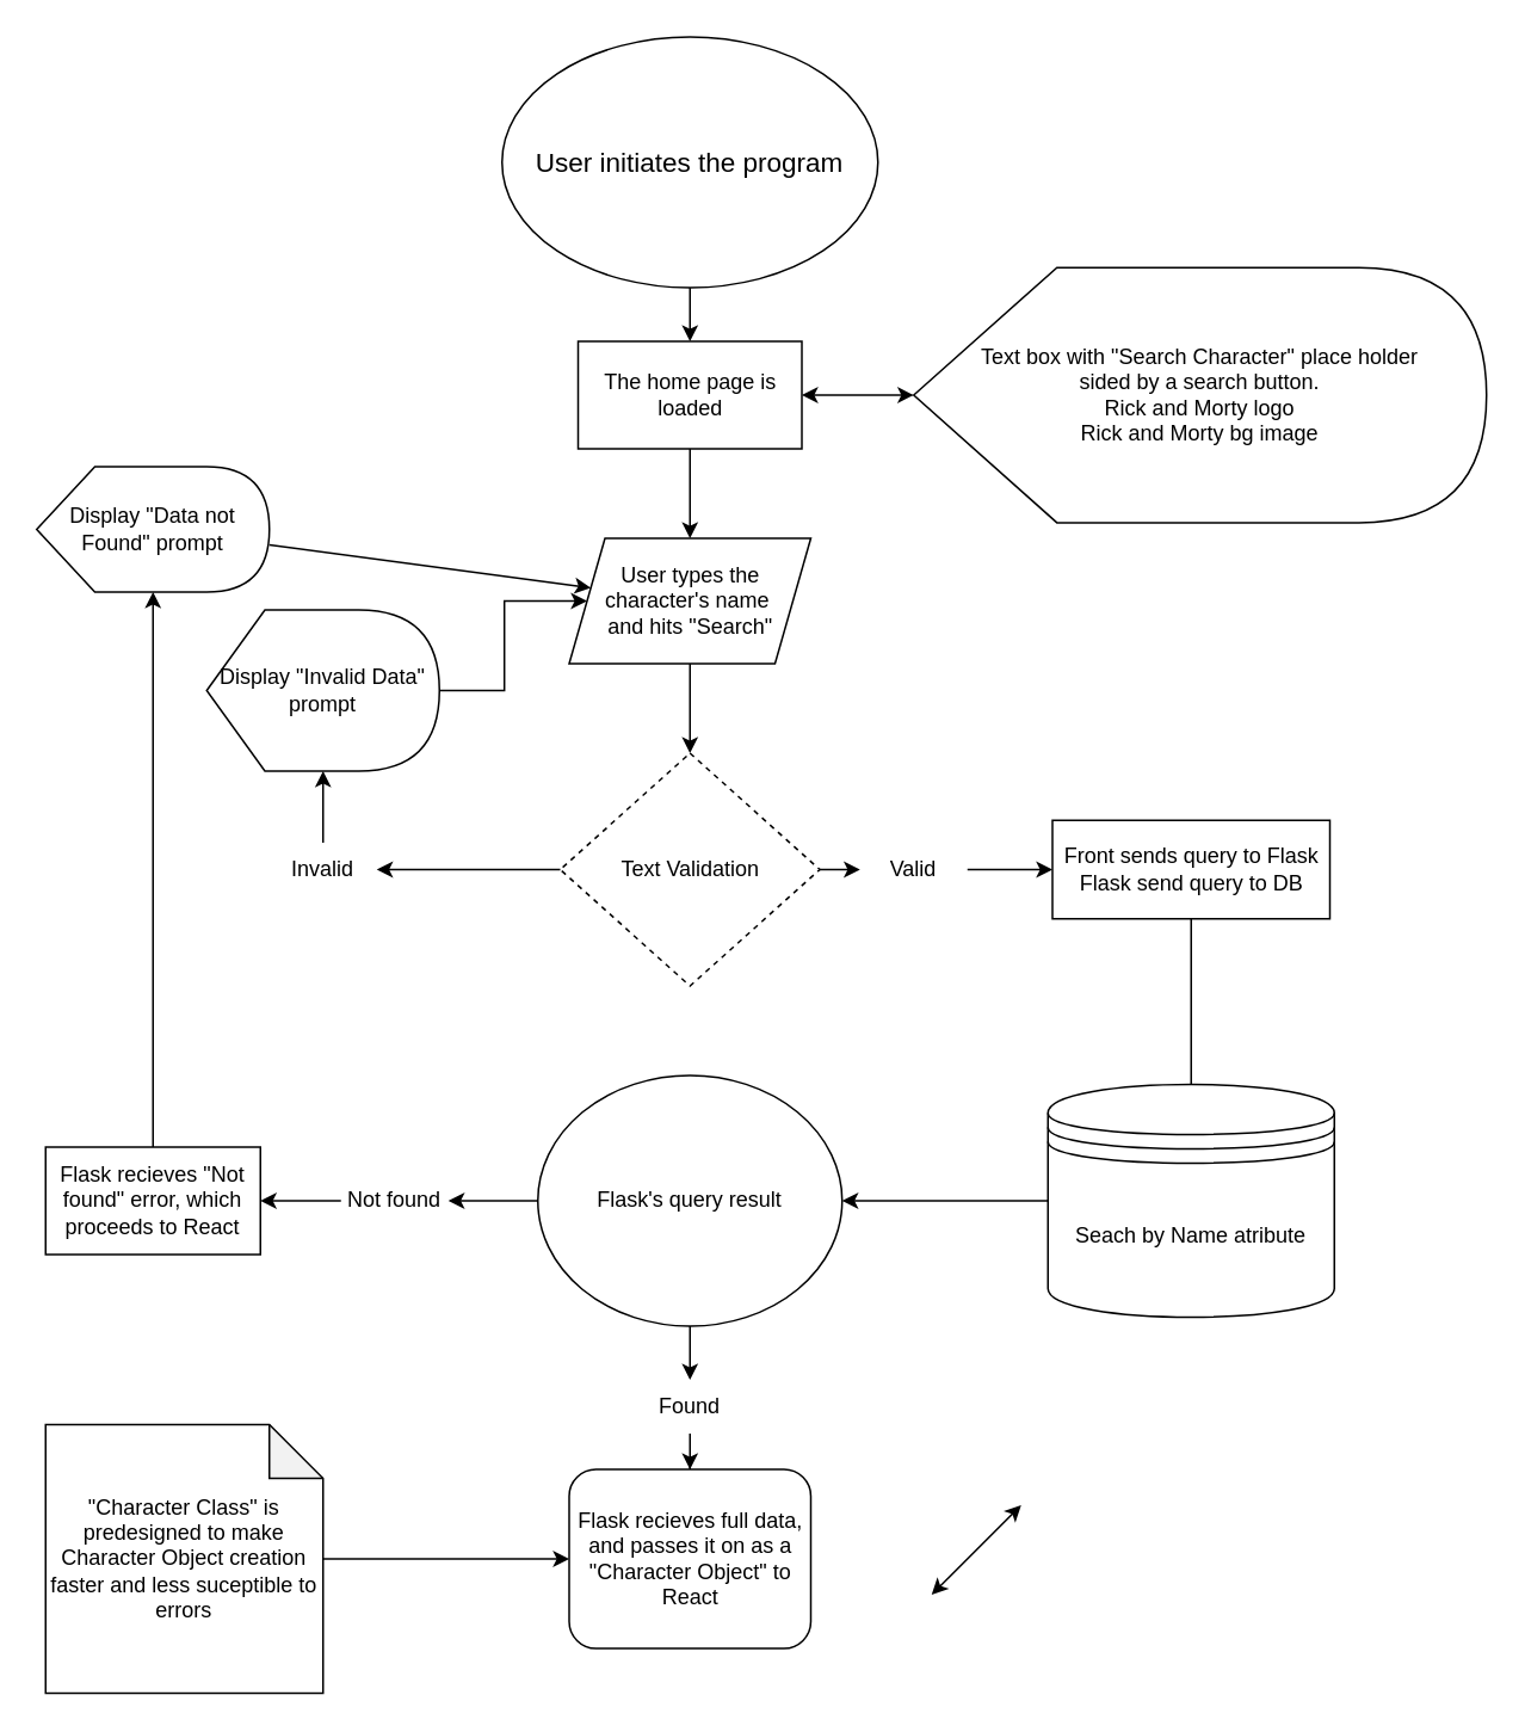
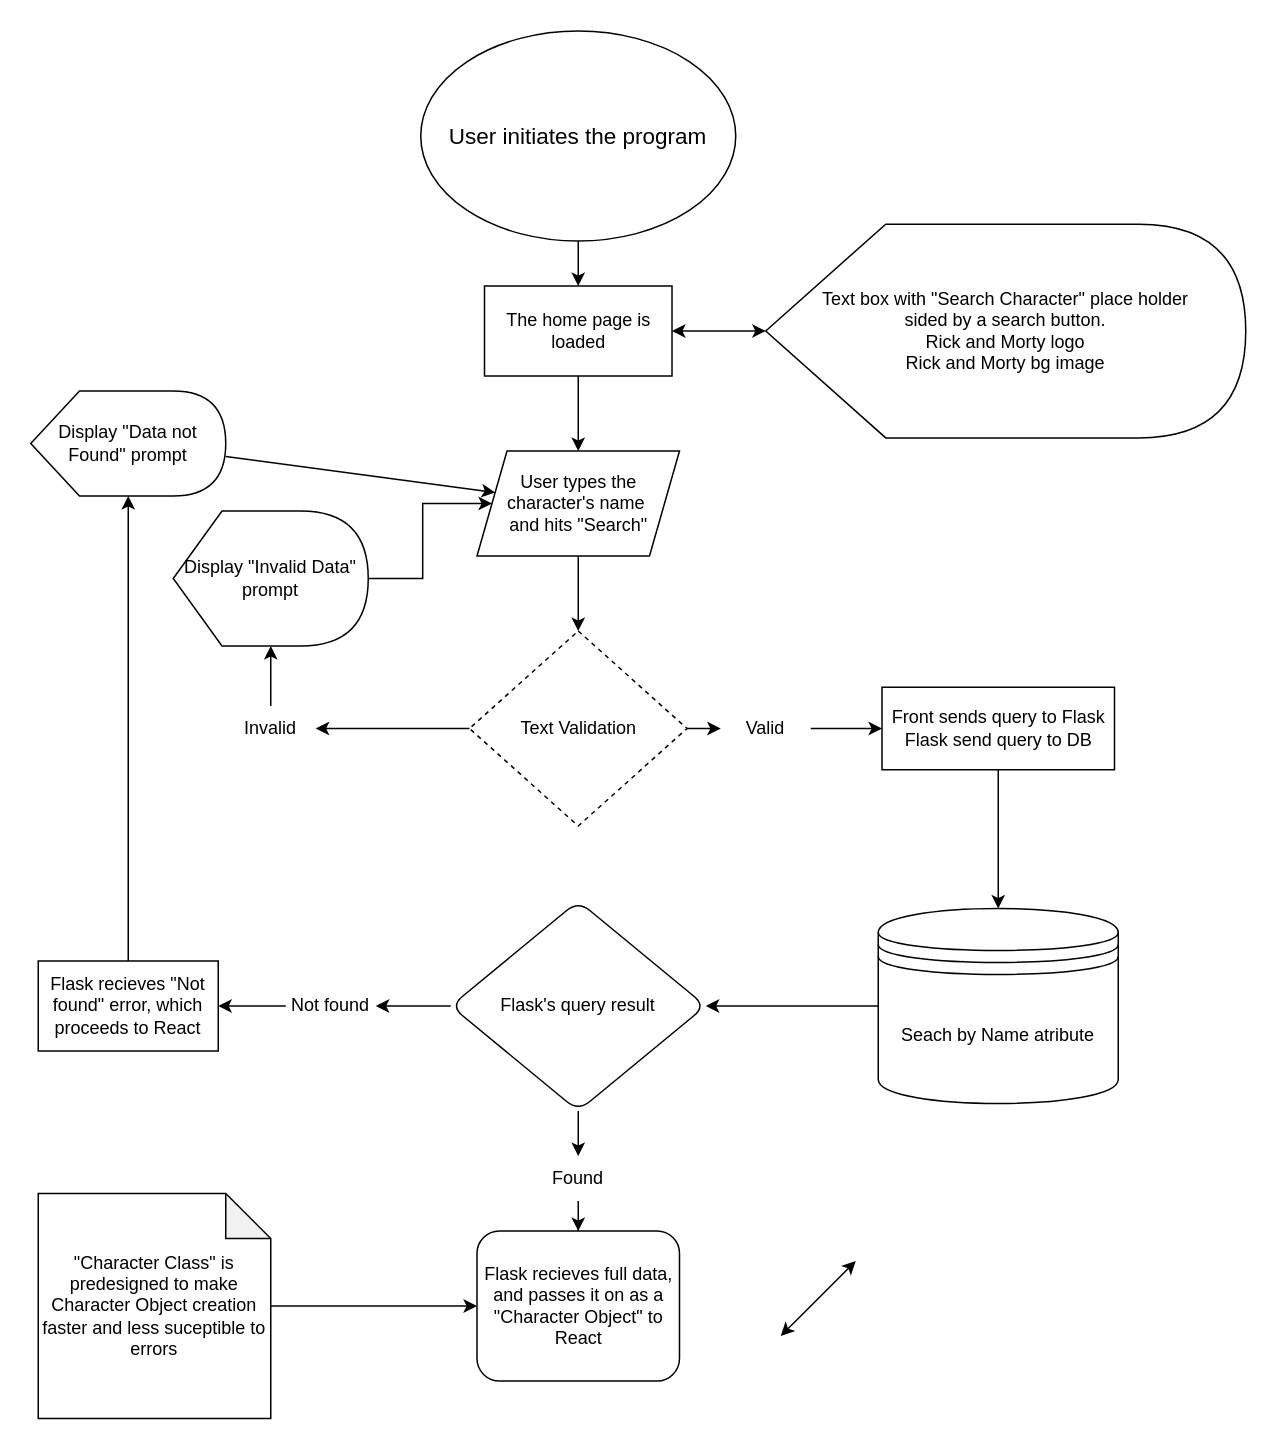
- <mxCell id="17" value="" style="edgeStyle=orthogonalEdgeStyle;rounded=0;orthogonalLoop=1;jettySize=auto;html=1;endArrow=none;" edge="1" parent="1" source="25" target="26"><mxGeometry relative="1" as="geometry"><mxPoint x="665" y="537.5" as="sourcePoint" /><mxPoint x="665" y="640" as="targetPoint" /></mxGeometry></mxCell>
+ <mxCell id="17" value="" style="edgeStyle=orthogonalEdgeStyle;rounded=0;orthogonalLoop=1;jettySize=auto;html=1;" edge="1" parent="1" source="25" target="26"><mxGeometry relative="1" as="geometry"><mxPoint x="665" y="537.5" as="sourcePoint" /><mxPoint x="665" y="640" as="targetPoint" /></mxGeometry></mxCell>
- <mxCell id="21" value="Flask's query result" style="ellipse;whiteSpace=wrap;html=1;" vertex="1" parent="1"><mxGeometry x="300" y="600" width="170" height="140" as="geometry" /></mxCell>
+ <mxCell id="21" value="Flask's query result" style="rhombus;whiteSpace=wrap;html=1;rounded=1;" vertex="1" parent="1"><mxGeometry x="300" y="600" width="170" height="140" as="geometry" /></mxCell>
